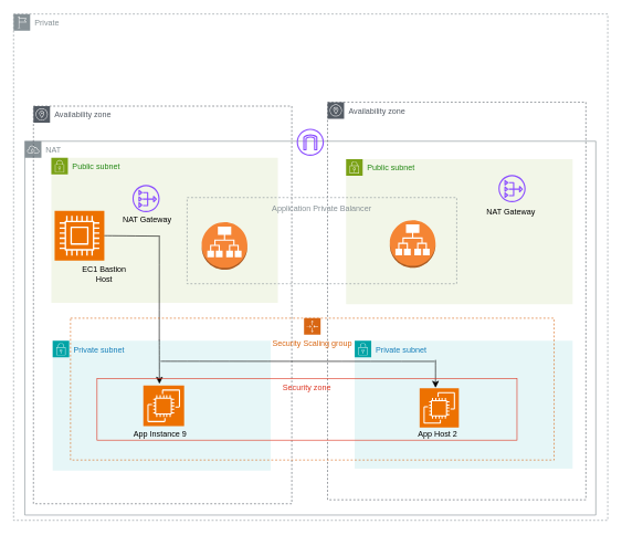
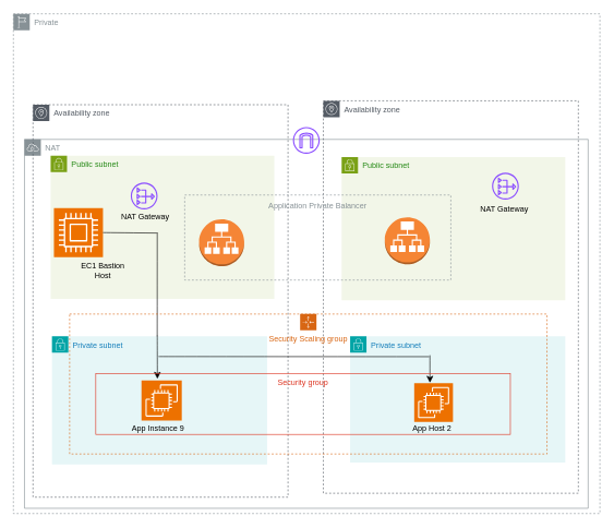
- <mxCell id="18" value="Security zone" style="fillColor=none;strokeColor=#DD3522;verticalAlign=top;fontStyle=0;fontColor=#DD3522;whiteSpace=wrap;html=1;" vertex="1" parent="1"><mxGeometry x="146" y="570" width="634" height="93" as="geometry" /></mxCell>
+ <mxCell id="18" value="Security group" style="fillColor=none;strokeColor=#DD3522;verticalAlign=top;fontStyle=0;fontColor=#DD3522;whiteSpace=wrap;html=1;" vertex="1" parent="1"><mxGeometry x="146" y="570" width="634" height="93" as="geometry" /></mxCell>
